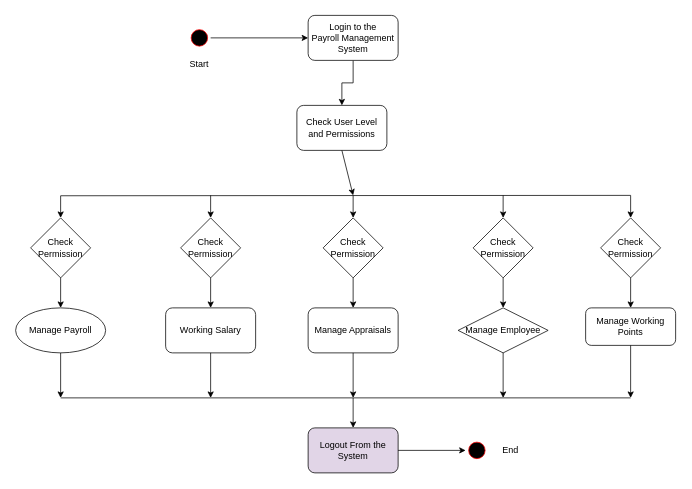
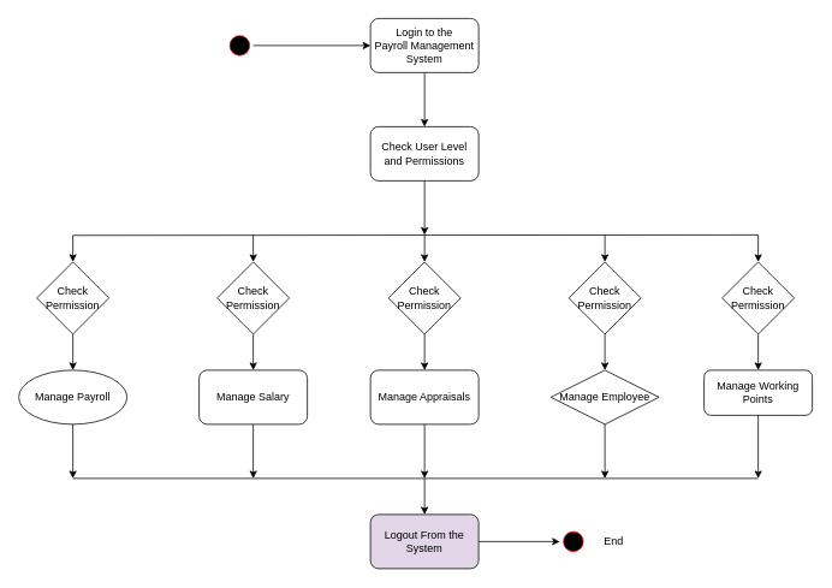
- <mxCell id="13" value="Start" style="text;html=1;strokeColor=none;fillColor=none;align=center;verticalAlign=middle;whiteSpace=wrap;rounded=0;" vertex="1" parent="1"><mxGeometry x="235" y="70" width="60" height="30" as="geometry" /></mxCell>
- <mxCell id="9" value="&lt;div&gt;Check User Level&lt;/div&gt;&lt;div&gt;and Permissions&lt;br&gt;&lt;/div&gt;" style="rounded=1;whiteSpace=wrap;html=1;" vertex="1" parent="1"><mxGeometry x="395" y="140" width="120" height="60" as="geometry" /></mxCell>
+ <mxCell id="9" value="&lt;div&gt;Check User Level&lt;/div&gt;&lt;div&gt;and Permissions&lt;br&gt;&lt;/div&gt;" style="rounded=1;whiteSpace=wrap;html=1;" vertex="1" parent="1"><mxGeometry x="410" y="140" width="120" height="60" as="geometry" /></mxCell>
- <mxCell id="6" value="Working Salary" style="rounded=1;whiteSpace=wrap;html=1;" vertex="1" parent="1"><mxGeometry x="220" y="410" width="120" height="60" as="geometry" /></mxCell>
+ <mxCell id="6" value="Manage Salary" style="rounded=1;whiteSpace=wrap;html=1;" vertex="1" parent="1"><mxGeometry x="220" y="410" width="120" height="60" as="geometry" /></mxCell>
